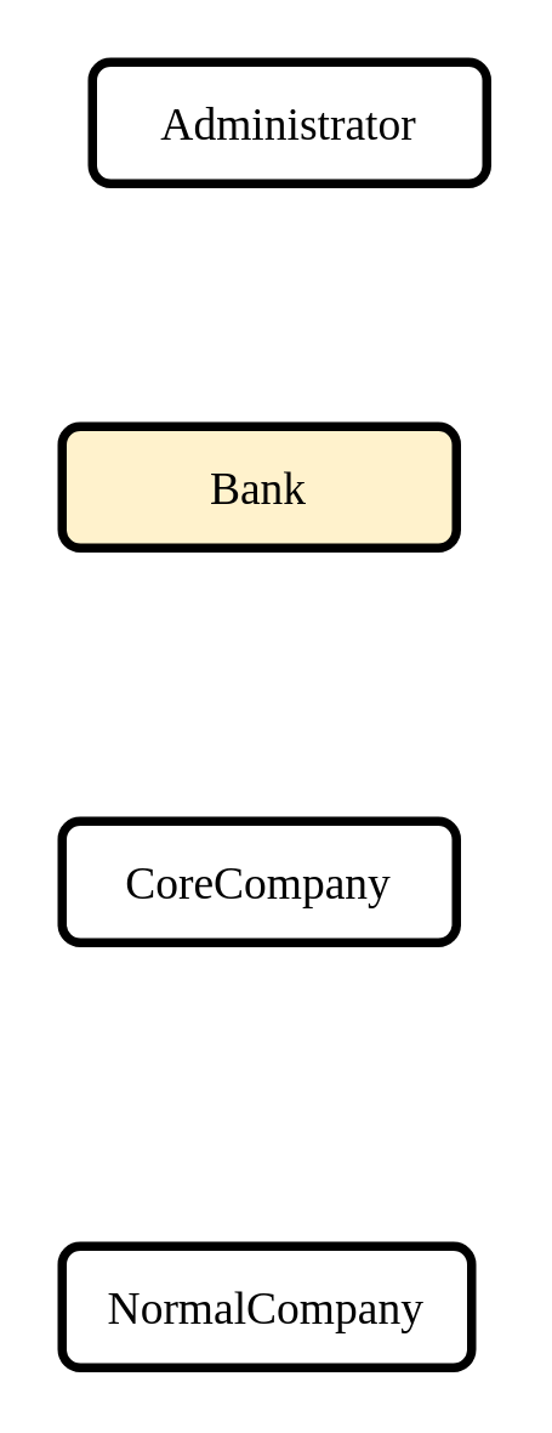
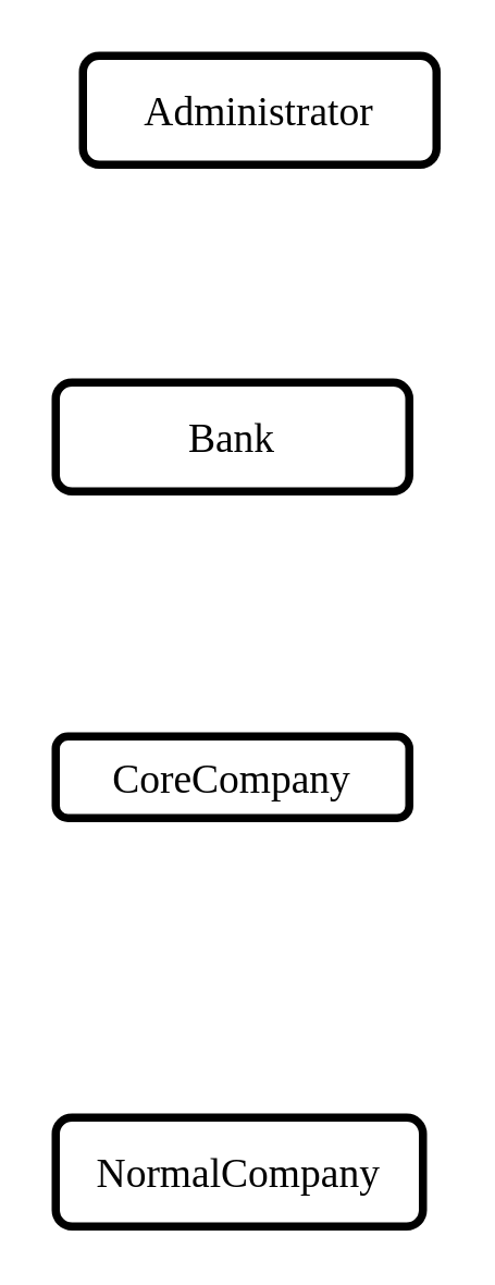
- <mxCell id="3" value="&lt;div style=&quot;text-align: justify&quot;&gt;&lt;span style=&quot;font-size: 15px ; font-family: &amp;#34;verdana&amp;#34;&quot;&gt;&lt;br&gt;&lt;/span&gt;&lt;/div&gt;&lt;div style=&quot;text-align: justify&quot;&gt;&lt;span style=&quot;font-size: 15px ; font-family: &amp;#34;verdana&amp;#34;&quot;&gt;Bank&lt;/span&gt;&lt;/div&gt;&lt;div style=&quot;text-align: justify ; font-size: 15px&quot;&gt;&lt;font face=&quot;Verdana&quot;&gt;&lt;br&gt;&lt;/font&gt;&lt;/div&gt;" style="rounded=1;whiteSpace=wrap;html=1;strokeWidth=3;align=center;fillColor=#fff2cc;" vertex="1" parent="1"><mxGeometry x="20" y="140" width="130" height="40" as="geometry" /></mxCell>
+ <mxCell id="3" value="&lt;div style=&quot;text-align: justify&quot;&gt;&lt;span style=&quot;font-size: 15px ; font-family: &amp;#34;verdana&amp;#34;&quot;&gt;&lt;br&gt;&lt;/span&gt;&lt;/div&gt;&lt;div style=&quot;text-align: justify&quot;&gt;&lt;span style=&quot;font-size: 15px ; font-family: &amp;#34;verdana&amp;#34;&quot;&gt;Bank&lt;/span&gt;&lt;/div&gt;&lt;div style=&quot;text-align: justify ; font-size: 15px&quot;&gt;&lt;font face=&quot;Verdana&quot;&gt;&lt;br&gt;&lt;/font&gt;&lt;/div&gt;" style="rounded=1;whiteSpace=wrap;html=1;strokeWidth=3;align=center;" vertex="1" parent="1"><mxGeometry x="20" y="140" width="130" height="40" as="geometry" /></mxCell>
- <mxCell id="4" value="&lt;div style=&quot;text-align: justify&quot;&gt;&lt;span style=&quot;font-size: 15px ; font-family: &amp;#34;verdana&amp;#34;&quot;&gt;&lt;br&gt;&lt;/span&gt;&lt;/div&gt;&lt;div style=&quot;text-align: justify&quot;&gt;&lt;font face=&quot;verdana&quot;&gt;&lt;span style=&quot;font-size: 15px&quot;&gt;CoreCompany&lt;/span&gt;&lt;/font&gt;&lt;/div&gt;&lt;div style=&quot;text-align: justify ; font-size: 15px&quot;&gt;&lt;font face=&quot;Verdana&quot;&gt;&lt;br&gt;&lt;/font&gt;&lt;/div&gt;" style="rounded=1;whiteSpace=wrap;html=1;strokeWidth=3;align=center;" vertex="1" parent="1"><mxGeometry x="20" y="270" width="130" height="40" as="geometry" /></mxCell>
+ <mxCell id="4" value="&lt;div style=&quot;text-align: justify&quot;&gt;&lt;span style=&quot;font-size: 15px ; font-family: &amp;#34;verdana&amp;#34;&quot;&gt;&lt;br&gt;&lt;/span&gt;&lt;/div&gt;&lt;div style=&quot;text-align: justify&quot;&gt;&lt;font face=&quot;verdana&quot;&gt;&lt;span style=&quot;font-size: 15px&quot;&gt;CoreCompany&lt;/span&gt;&lt;/font&gt;&lt;/div&gt;&lt;div style=&quot;text-align: justify ; font-size: 15px&quot;&gt;&lt;font face=&quot;Verdana&quot;&gt;&lt;br&gt;&lt;/font&gt;&lt;/div&gt;" style="rounded=1;whiteSpace=wrap;html=1;strokeWidth=3;align=center;" vertex="1" parent="1"><mxGeometry x="20" y="270" width="130" height="30" as="geometry" /></mxCell>
